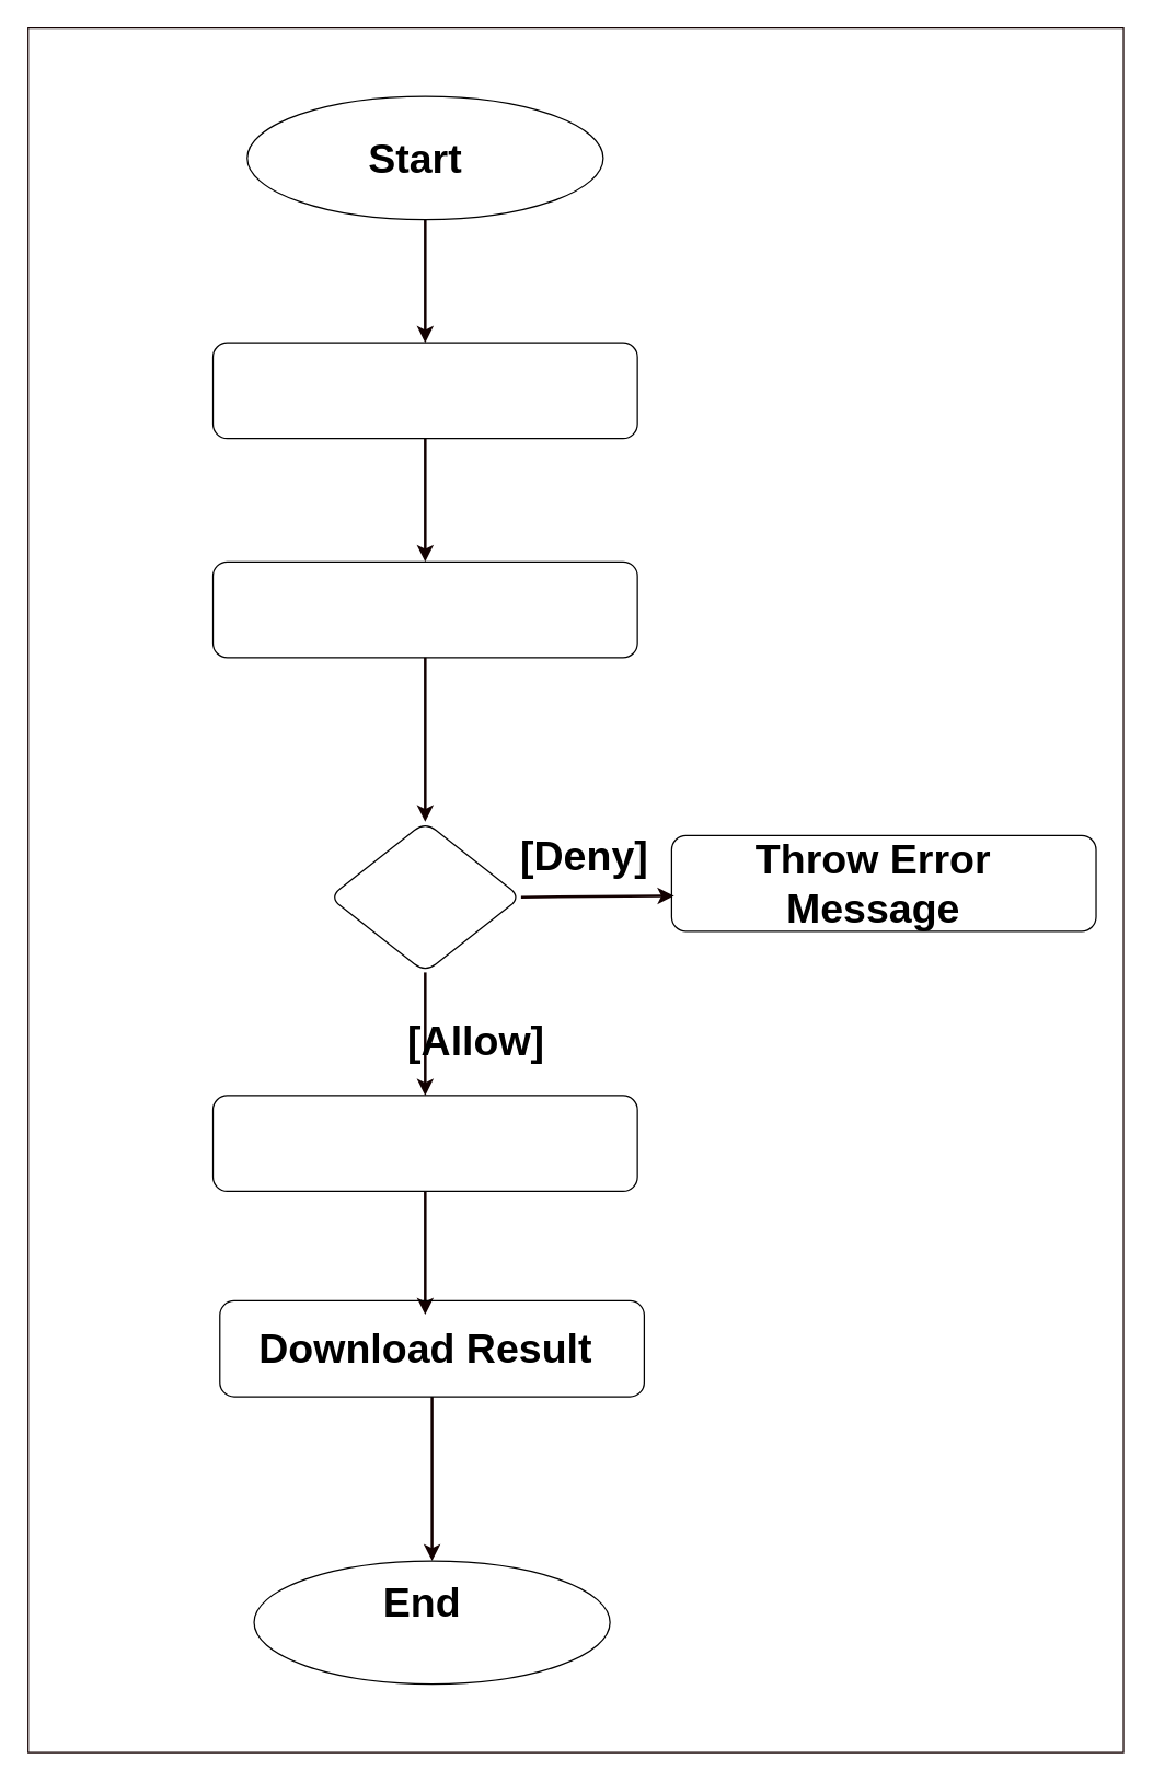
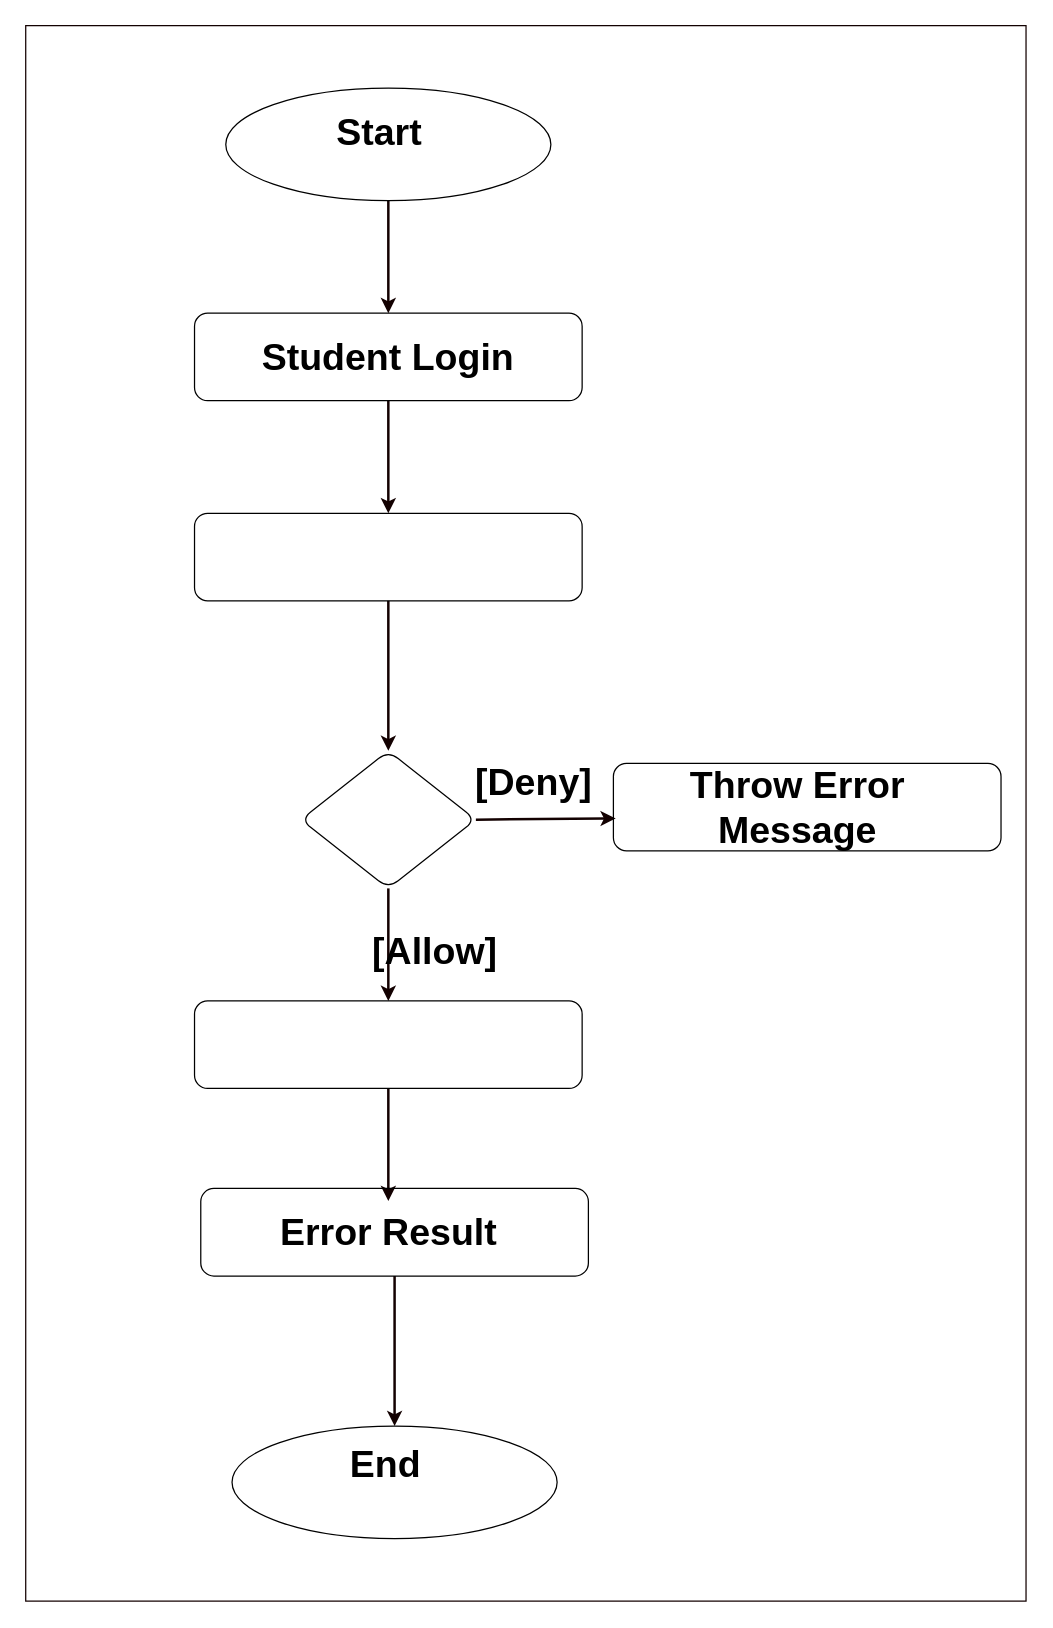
- <mxCell id="22" value="&lt;font size=&quot;1&quot; color=&quot;#000000&quot;&gt;&lt;b style=&quot;font-size: 30px;&quot;&gt;Start&lt;/b&gt;&lt;/font&gt;" style="text;strokeColor=none;align=center;fillColor=none;html=1;verticalAlign=middle;whiteSpace=wrap;rounded=0;" vertex="1" parent="1"><mxGeometry x="187.5" y="100" width="230" height="30" as="geometry" /></mxCell>
+ <mxCell id="22" value="&lt;font size=&quot;1&quot; color=&quot;#000000&quot;&gt;&lt;b style=&quot;font-size: 30px;&quot;&gt;Start&lt;/b&gt;&lt;/font&gt;" style="text;strokeColor=none;align=center;fillColor=none;html=1;verticalAlign=middle;whiteSpace=wrap;rounded=0;" vertex="1" parent="1"><mxGeometry x="187.5" y="90" width="230" height="30" as="geometry" /></mxCell>
+ <mxCell id="6" value="&lt;font size=&quot;1&quot; color=&quot;#000000&quot;&gt;&lt;b style=&quot;font-size: 30px;&quot;&gt;Student Login&lt;/b&gt;&lt;/font&gt;" style="text;strokeColor=none;align=center;fillColor=none;html=1;verticalAlign=middle;whiteSpace=wrap;rounded=0;" vertex="1" parent="1"><mxGeometry x="195" y="270" width="230" height="30" as="geometry" /></mxCell>
- <mxCell id="20" value="&lt;font color=&quot;#000000&quot;&gt;&lt;span style=&quot;font-size: 30px;&quot;&gt;&lt;b&gt;Download Result&lt;/b&gt;&lt;/span&gt;&lt;/font&gt;" style="text;strokeColor=none;align=center;fillColor=none;html=1;verticalAlign=middle;whiteSpace=wrap;rounded=0;" vertex="1" parent="1"><mxGeometry x="177.5" y="970" width="265" height="30" as="geometry" /></mxCell>
+ <mxCell id="20" value="&lt;font color=&quot;#000000&quot;&gt;&lt;span style=&quot;font-size: 30px;&quot;&gt;&lt;b&gt;Error Result&lt;/b&gt;&lt;/span&gt;&lt;/font&gt;" style="text;strokeColor=none;align=center;fillColor=none;html=1;verticalAlign=middle;whiteSpace=wrap;rounded=0;" vertex="1" parent="1"><mxGeometry x="177.5" y="970" width="265" height="30" as="geometry" /></mxCell>
